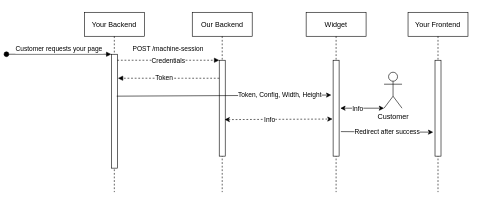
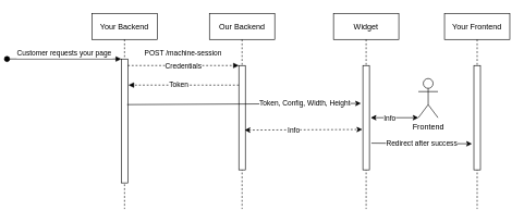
- <mxCell id="15" value="Customer" style="shape=umlActor;verticalLabelPosition=bottom;verticalAlign=top;html=1;outlineConnect=0;movable=0;resizable=0;rotatable=0;deletable=0;editable=0;connectable=0;" vertex="1" parent="1"><mxGeometry x="520" y="120" width="30" height="60" as="geometry" /></mxCell>
+ <mxCell id="15" value="Frontend" style="shape=umlActor;verticalLabelPosition=bottom;verticalAlign=top;html=1;outlineConnect=0;movable=0;resizable=0;rotatable=0;deletable=0;editable=0;connectable=0;" vertex="1" parent="1"><mxGeometry x="520" y="120" width="30" height="60" as="geometry" /></mxCell>
